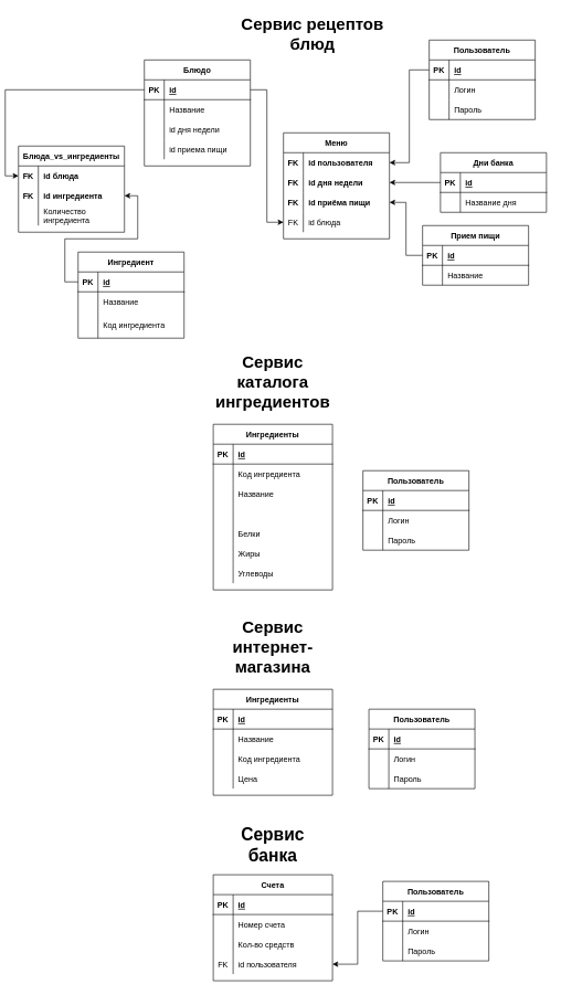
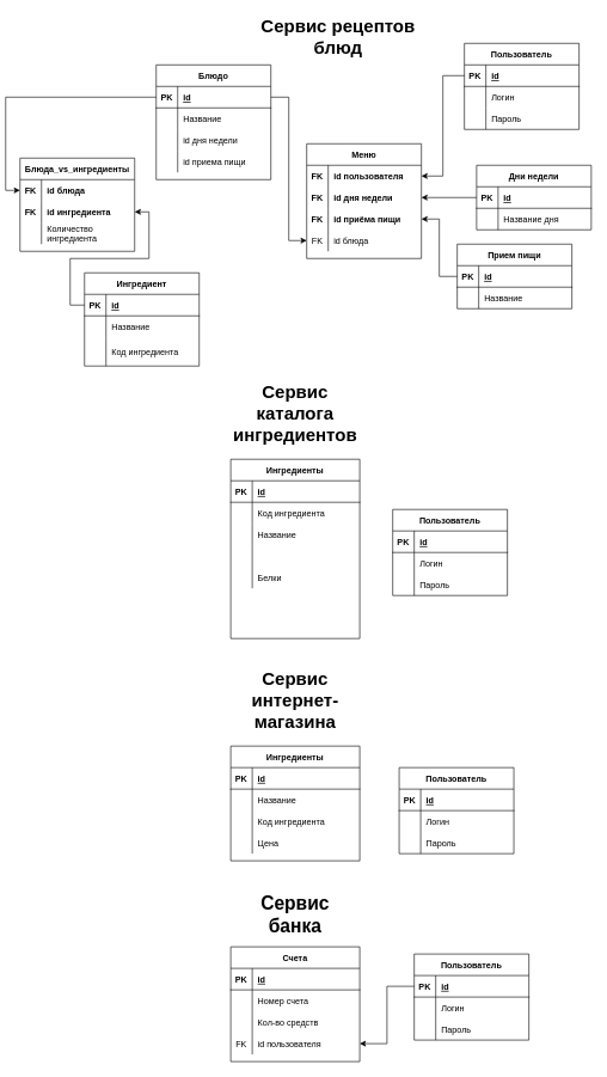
- <mxCell id="2" value="Дни банка" style="shape=table;startSize=30;container=1;collapsible=1;childLayout=tableLayout;fixedRows=1;rowLines=0;fontStyle=1;align=center;resizeLast=1;" parent="1" vertex="1"><mxGeometry x="657" y="230" width="160" height="90" as="geometry" /></mxCell>
+ <mxCell id="2" value="Дни недели" style="shape=table;startSize=30;container=1;collapsible=1;childLayout=tableLayout;fixedRows=1;rowLines=0;fontStyle=1;align=center;resizeLast=1;" parent="1" vertex="1"><mxGeometry x="657" y="230" width="160" height="90" as="geometry" /></mxCell>
- <mxCell id="70" value="Жиры" style="shape=partialRectangle;connectable=0;fillColor=none;top=0;left=0;bottom=0;right=0;align=left;spacingLeft=6;overflow=hidden;" parent="68" vertex="1"><mxGeometry x="30" width="150" height="30" as="geometry" /></mxCell>
- <mxCell id="73" value="Углеводы" style="shape=partialRectangle;connectable=0;fillColor=none;top=0;left=0;bottom=0;right=0;align=left;spacingLeft=6;overflow=hidden;" parent="71" vertex="1"><mxGeometry x="30" width="150" height="30" as="geometry" /></mxCell>
